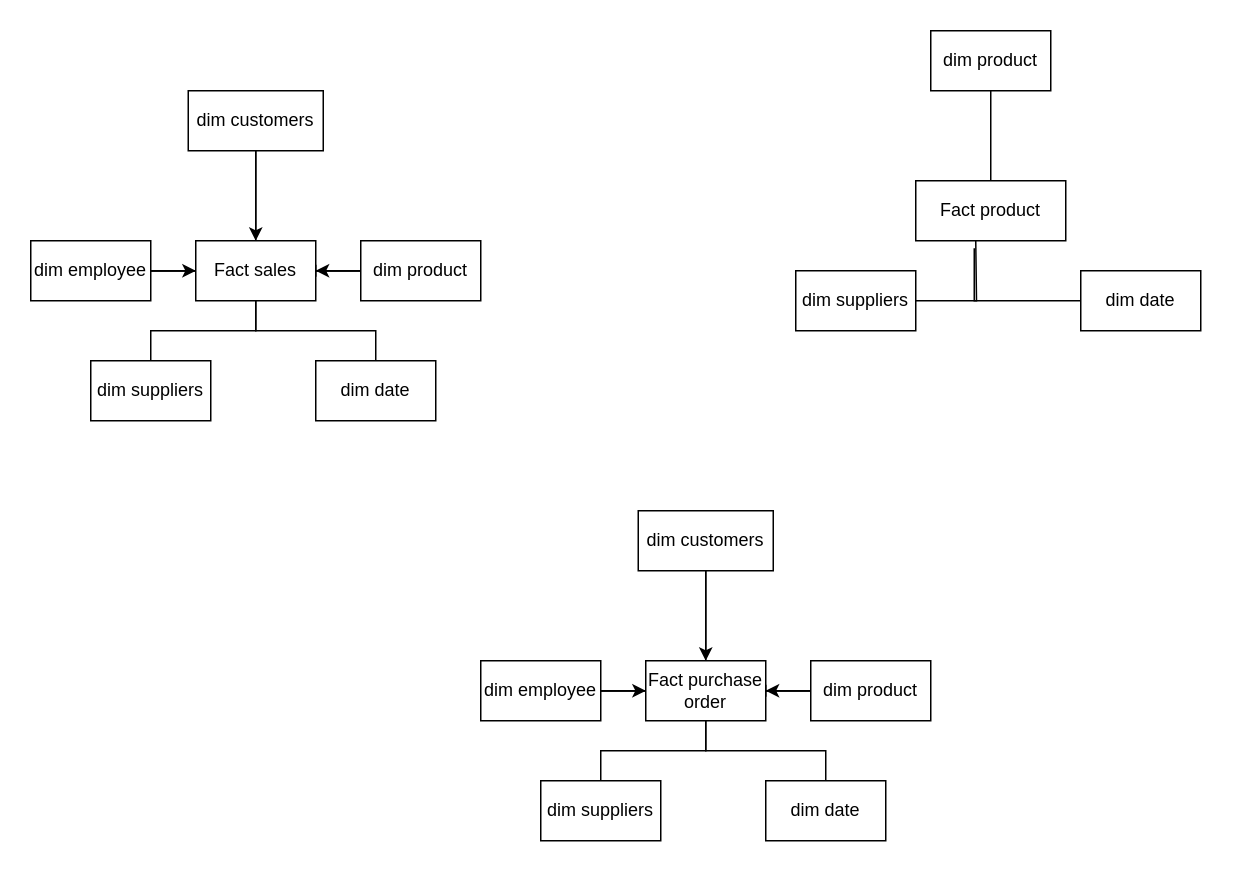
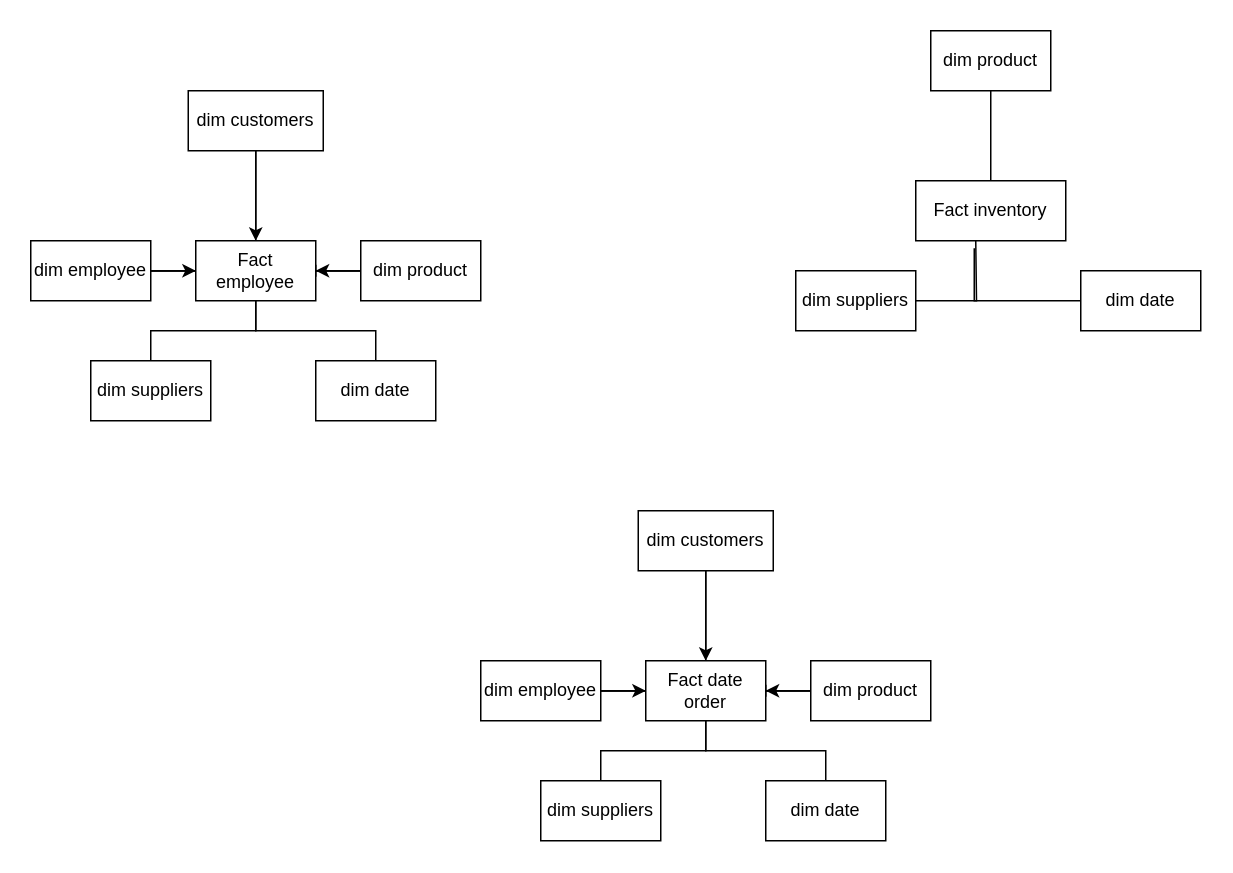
- <mxCell id="2" value="Fact product" style="rounded=0;whiteSpace=wrap;html=1;" vertex="1" parent="1"><mxGeometry x="610" y="120" width="100" height="40" as="geometry" /></mxCell>
+ <mxCell id="2" value="Fact inventory" style="rounded=0;whiteSpace=wrap;html=1;" vertex="1" parent="1"><mxGeometry x="610" y="120" width="100" height="40" as="geometry" /></mxCell>
- <mxCell id="7" value="Fact sales" style="rounded=0;whiteSpace=wrap;html=1;" vertex="1" parent="1"><mxGeometry x="130" y="160" width="80" height="40" as="geometry" /></mxCell>
+ <mxCell id="7" value="Fact employee" style="rounded=0;whiteSpace=wrap;html=1;" vertex="1" parent="1"><mxGeometry x="130" y="160" width="80" height="40" as="geometry" /></mxCell>
- <mxCell id="31" value="Fact purchase order" style="rounded=0;whiteSpace=wrap;html=1;" vertex="1" parent="1"><mxGeometry x="430" y="440" width="80" height="40" as="geometry" /></mxCell>
+ <mxCell id="31" value="Fact date order" style="rounded=0;whiteSpace=wrap;html=1;" vertex="1" parent="1"><mxGeometry x="430" y="440" width="80" height="40" as="geometry" /></mxCell>
